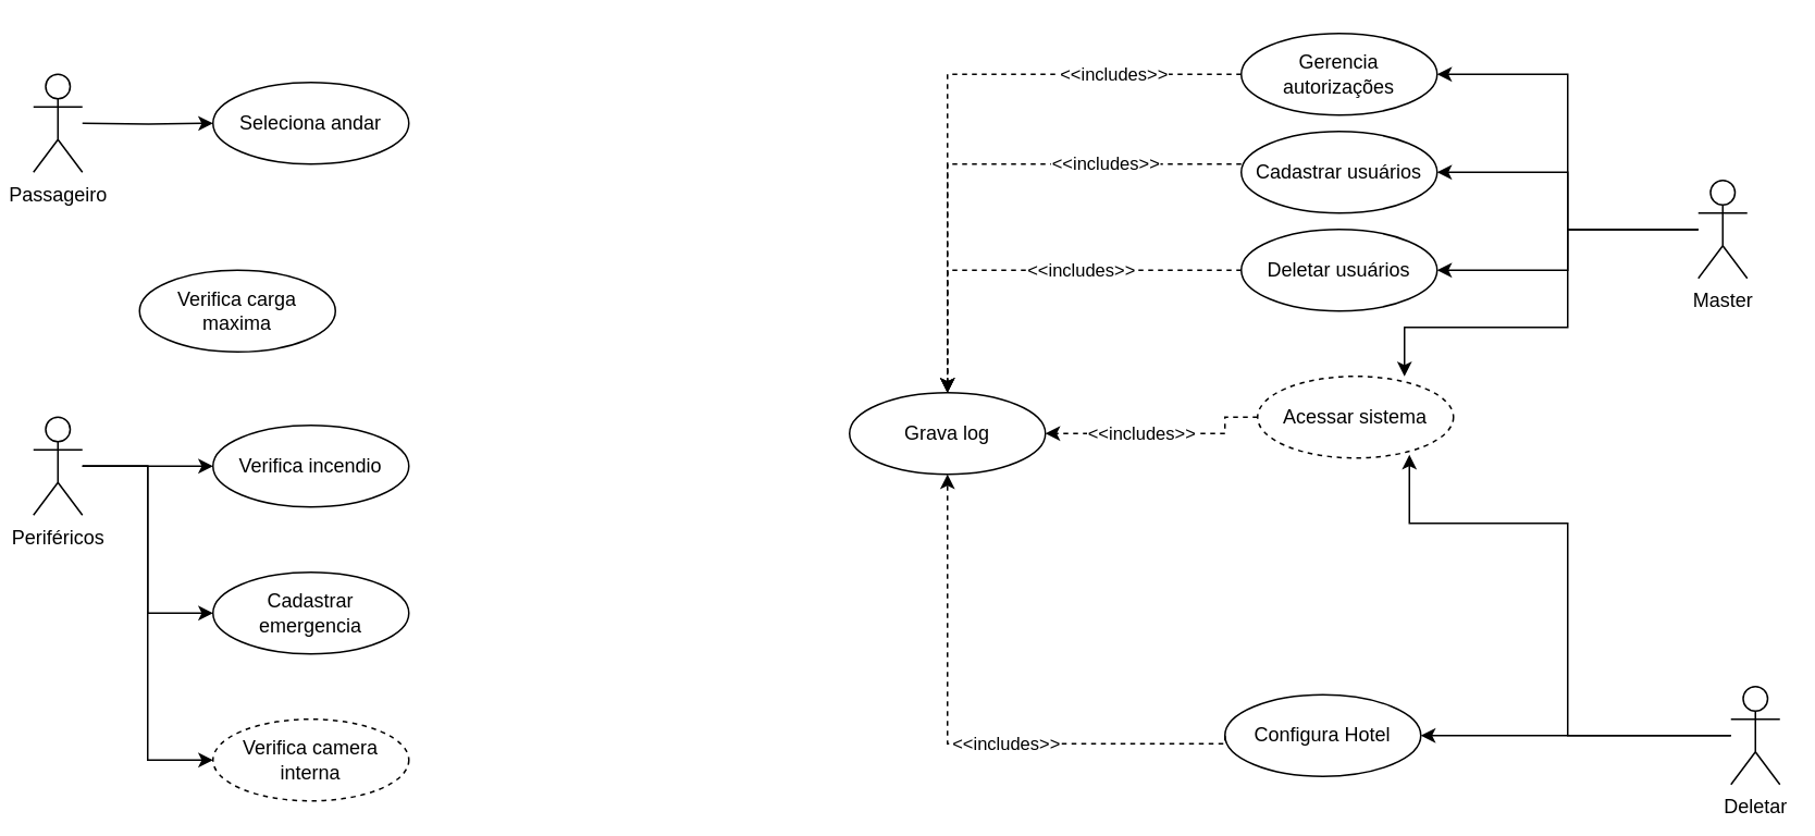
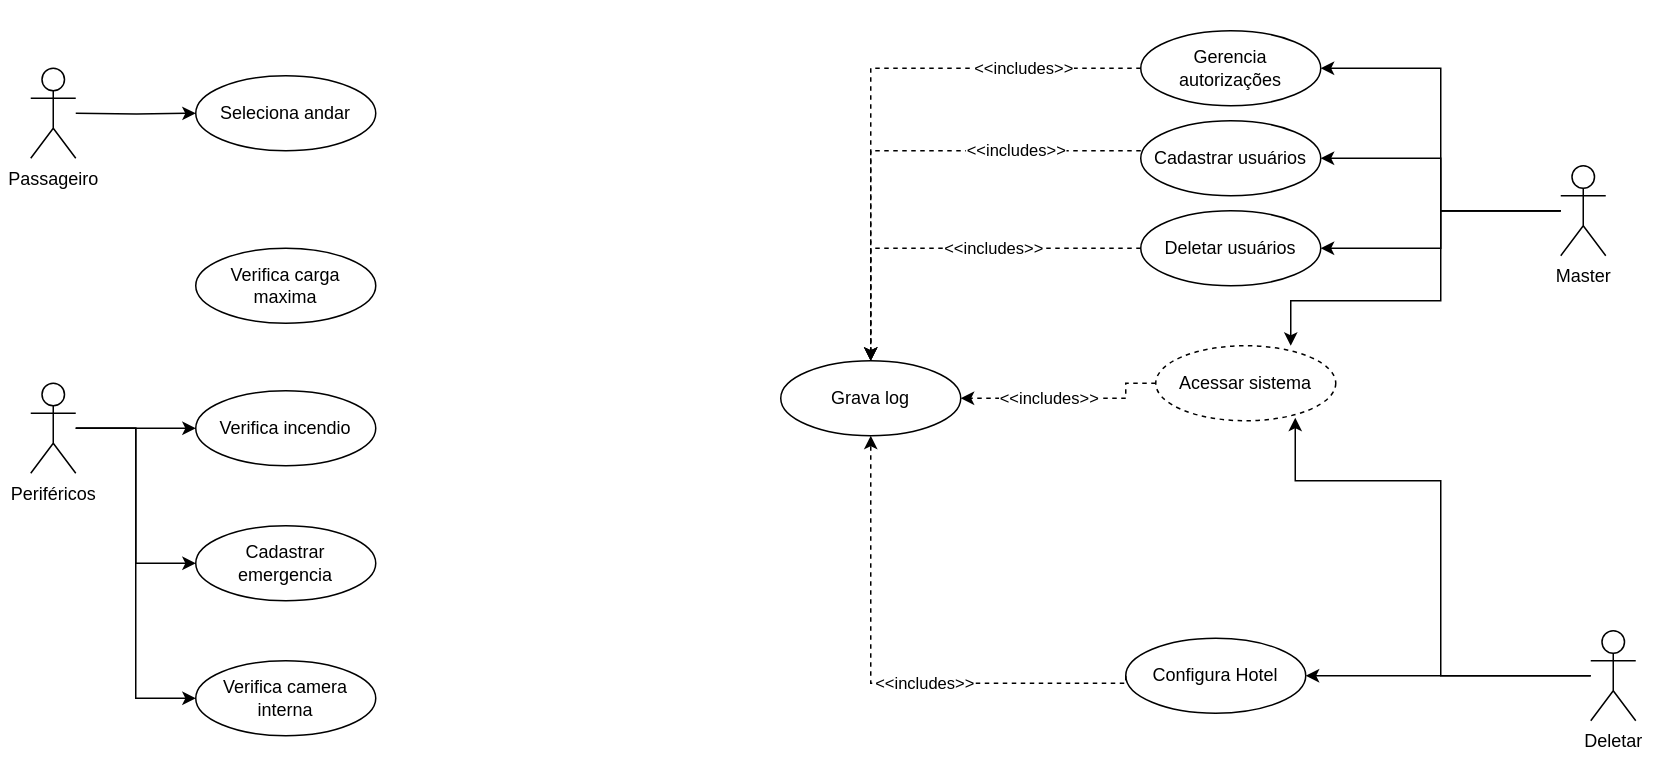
- <mxCell id="23" value="Verifica carga maxima" style="ellipse;whiteSpace=wrap;html=1;" parent="1" vertex="1"><mxGeometry x="85" y="165" width="120" height="50" as="geometry" /></mxCell>
+ <mxCell id="23" value="Verifica carga maxima" style="ellipse;whiteSpace=wrap;html=1;" parent="1" vertex="1"><mxGeometry x="130" y="165" width="120" height="50" as="geometry" /></mxCell>
- <mxCell id="29" value="Verifica camera interna" style="ellipse;whiteSpace=wrap;html=1;dashed=1;" parent="1" vertex="1"><mxGeometry x="130" y="440" width="120" height="50" as="geometry" /></mxCell>
+ <mxCell id="29" value="Verifica camera interna" style="ellipse;whiteSpace=wrap;html=1;" parent="1" vertex="1"><mxGeometry x="130" y="440" width="120" height="50" as="geometry" /></mxCell>
